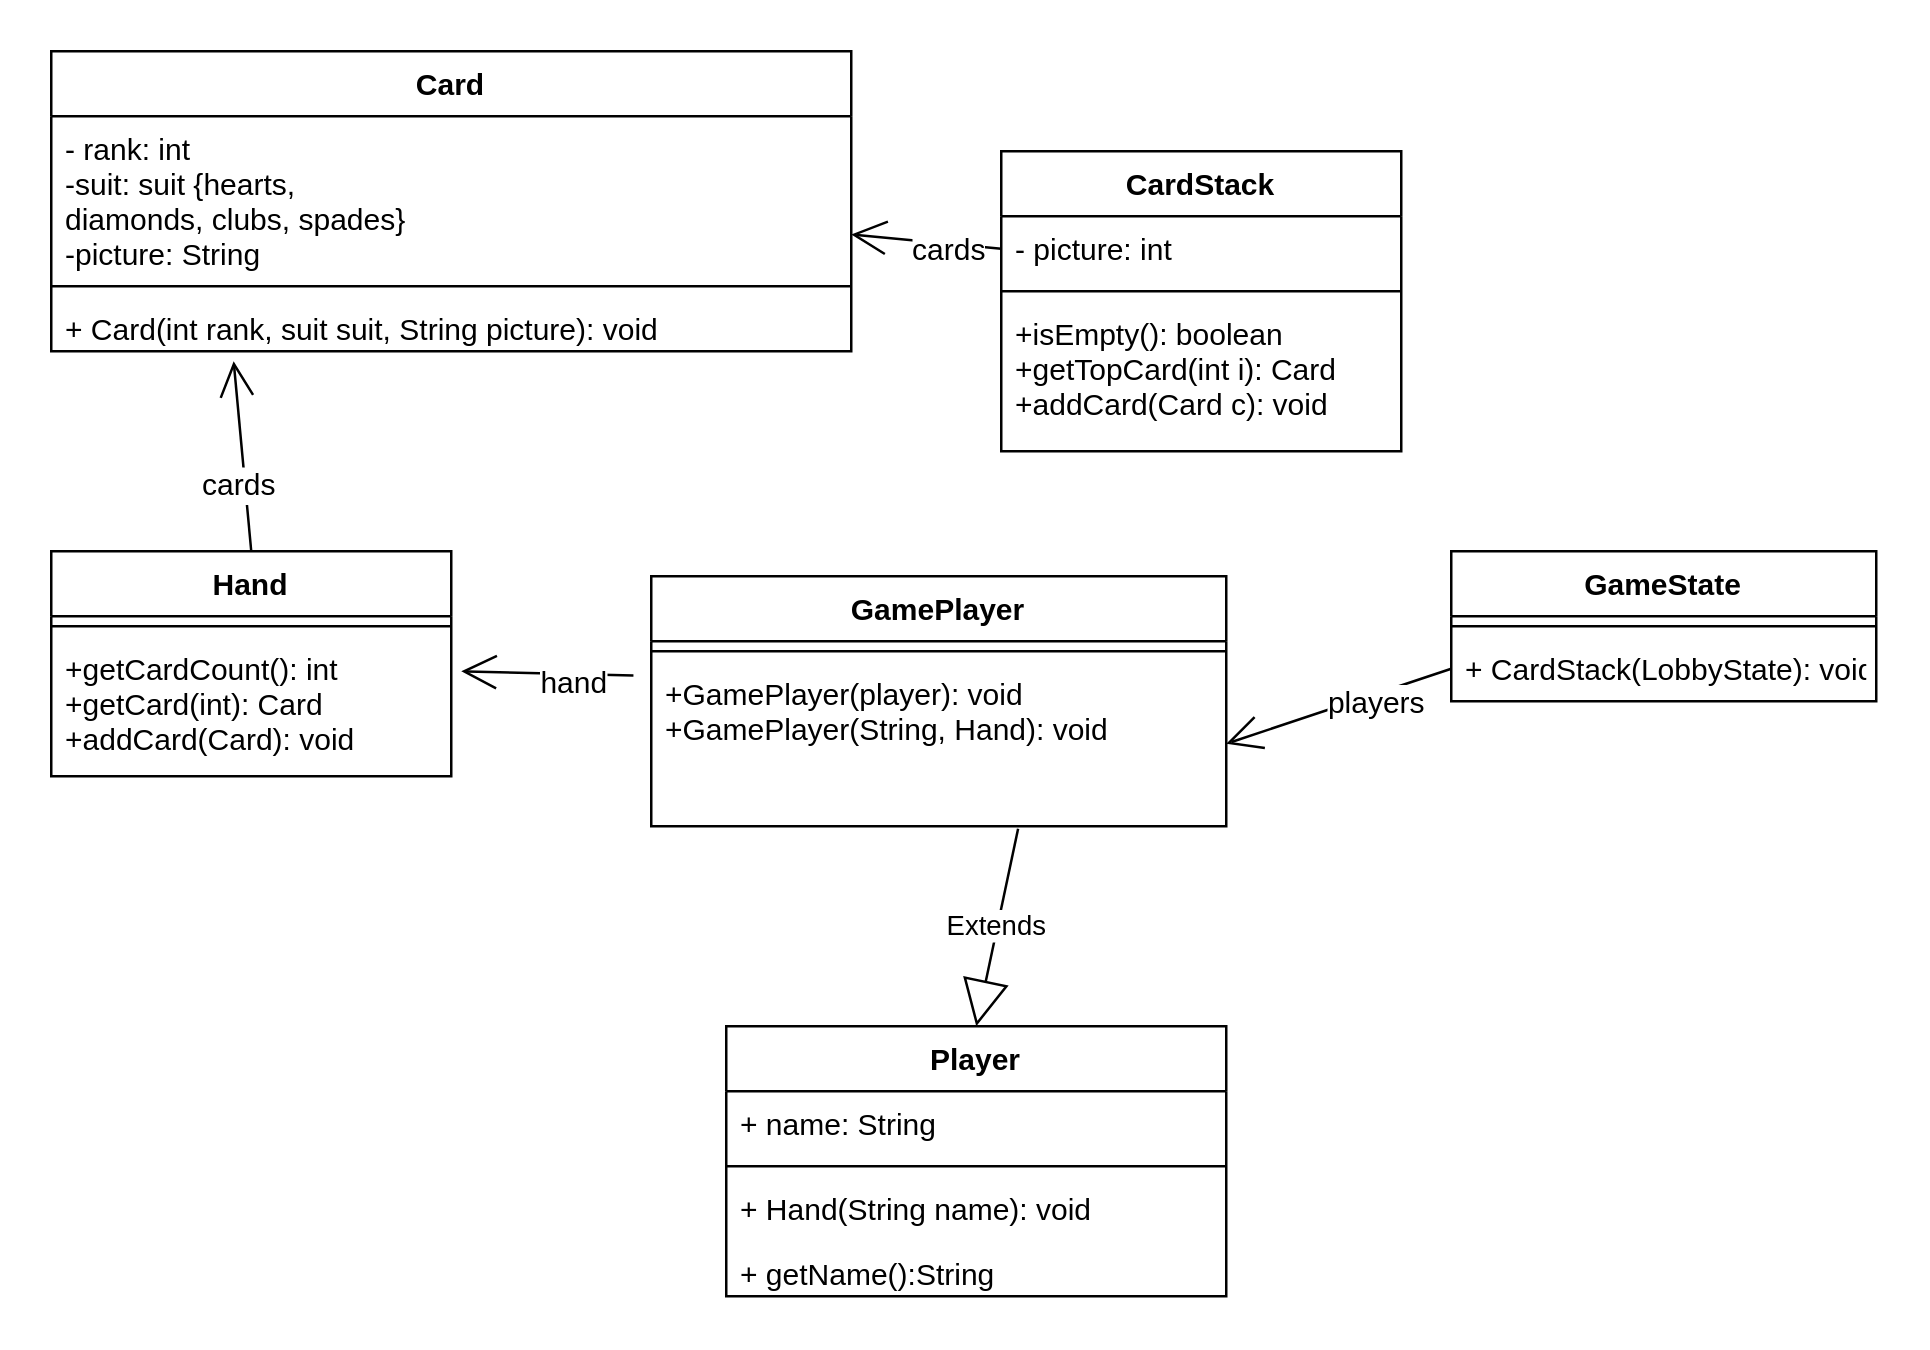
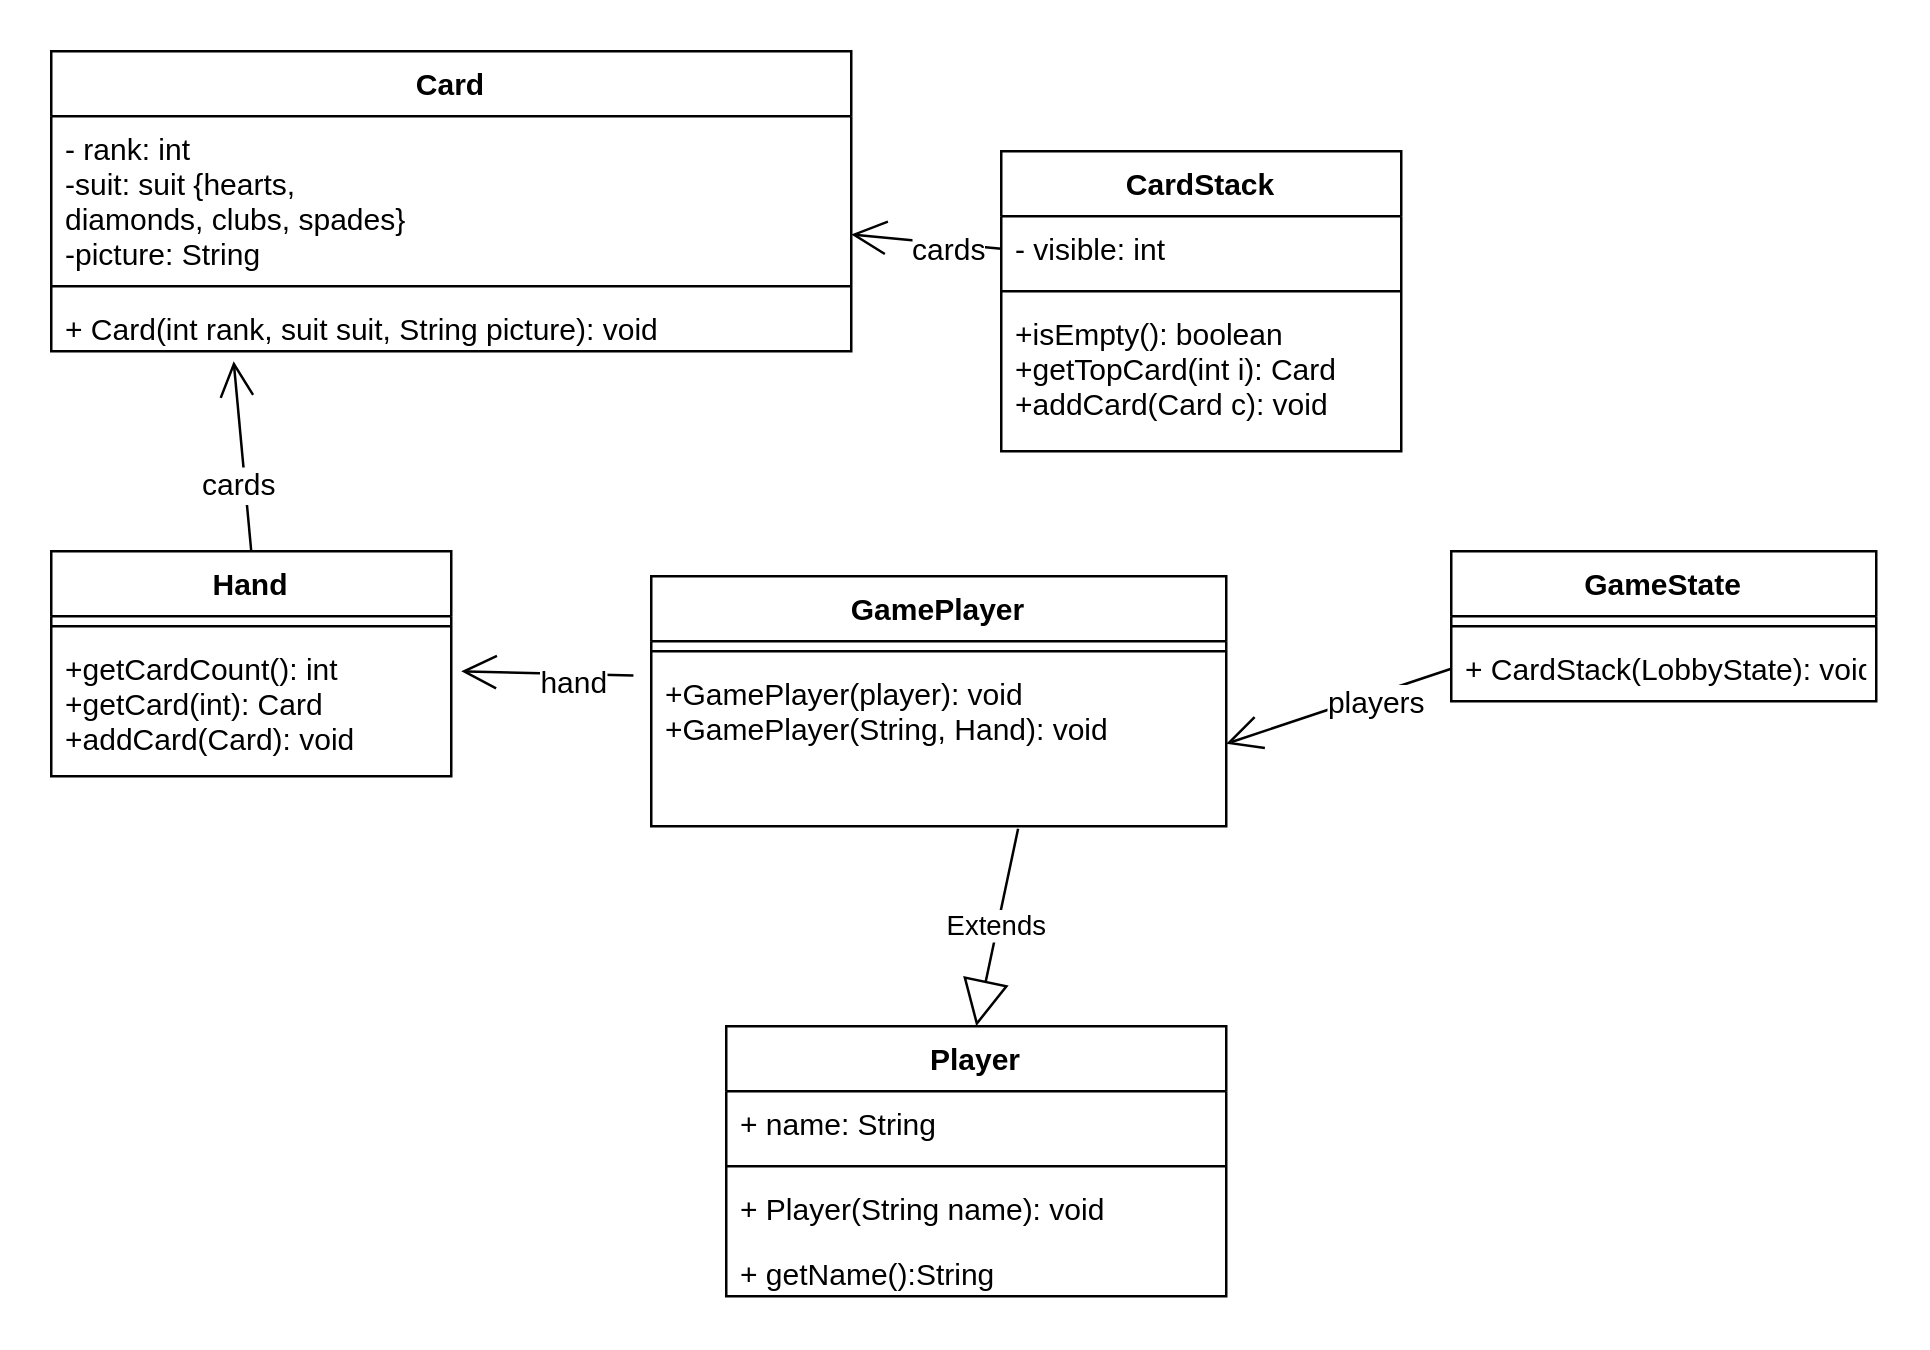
- <mxCell id="7" value="- picture: int" style="text;strokeColor=none;fillColor=none;align=left;verticalAlign=top;spacingLeft=4;spacingRight=4;overflow=hidden;rotatable=0;points=[[0,0.5],[1,0.5]];portConstraint=eastwest;" vertex="1" parent="6"><mxGeometry y="26" width="160" height="26" as="geometry" /></mxCell>
+ <mxCell id="7" value="- visible: int" style="text;strokeColor=none;fillColor=none;align=left;verticalAlign=top;spacingLeft=4;spacingRight=4;overflow=hidden;rotatable=0;points=[[0,0.5],[1,0.5]];portConstraint=eastwest;" vertex="1" parent="6"><mxGeometry y="26" width="160" height="26" as="geometry" /></mxCell>
- <mxCell id="15" value="+ Hand(String name): void" style="text;strokeColor=none;fillColor=none;align=left;verticalAlign=top;spacingLeft=4;spacingRight=4;overflow=hidden;rotatable=0;points=[[0,0.5],[1,0.5]];portConstraint=eastwest;" vertex="1" parent="12"><mxGeometry y="60" width="200" height="26" as="geometry" /></mxCell>
+ <mxCell id="15" value="+ Player(String name): void" style="text;strokeColor=none;fillColor=none;align=left;verticalAlign=top;spacingLeft=4;spacingRight=4;overflow=hidden;rotatable=0;points=[[0,0.5],[1,0.5]];portConstraint=eastwest;" vertex="1" parent="12"><mxGeometry y="60" width="200" height="26" as="geometry" /></mxCell>
